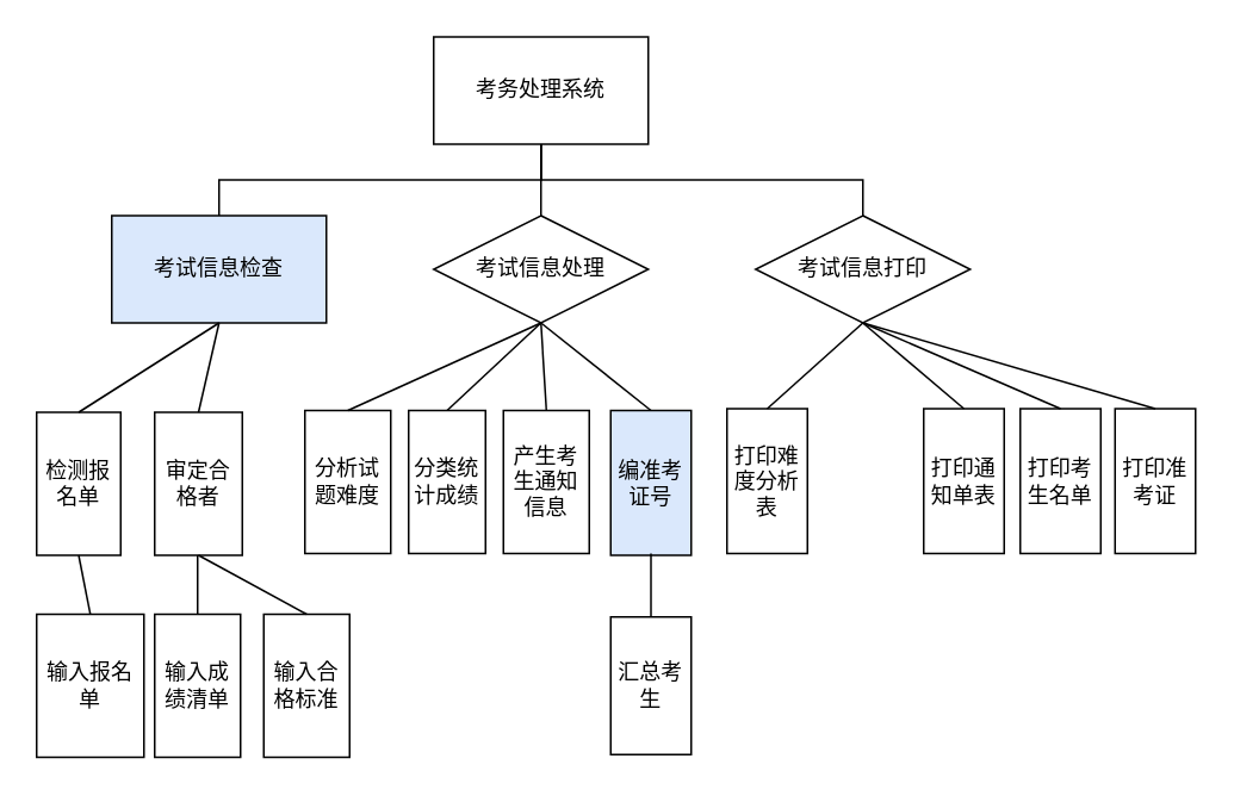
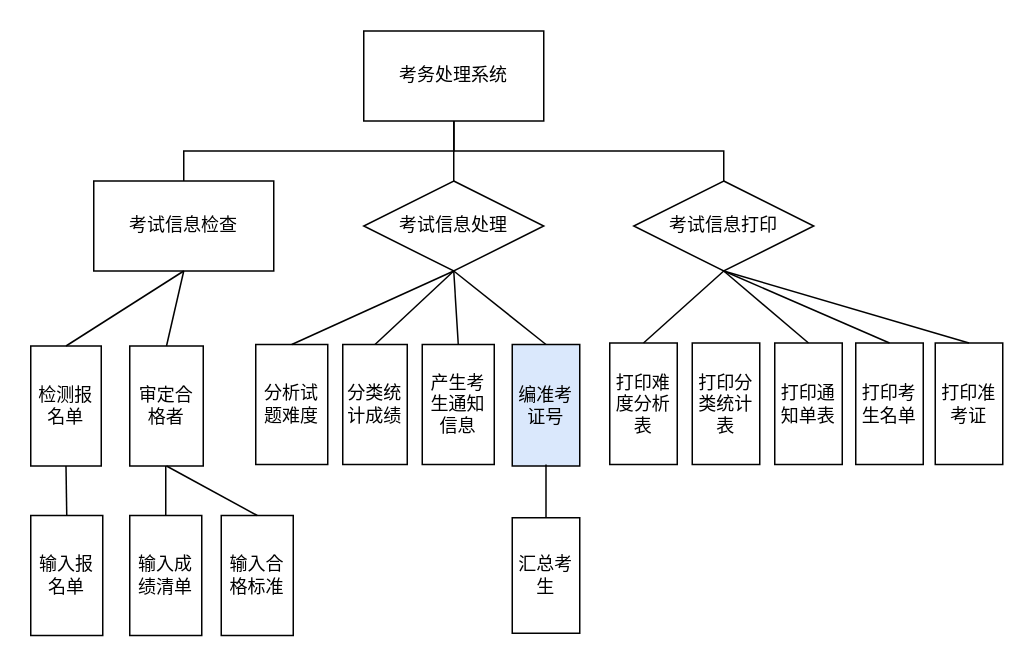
- <mxCell id="3" value="考试信息检查" style="rounded=0;whiteSpace=wrap;html=1;fillColor=#dae8fc;" parent="1" vertex="1"><mxGeometry x="62" y="120" width="120" height="60" as="geometry" /></mxCell>
+ <mxCell id="3" value="考试信息检查" style="rounded=0;whiteSpace=wrap;html=1;" parent="1" vertex="1"><mxGeometry x="62" y="120" width="120" height="60" as="geometry" /></mxCell>
+ <mxCell id="22" value="打印分类统计表" style="rounded=0;whiteSpace=wrap;html=1;" parent="1" vertex="1"><mxGeometry x="461" y="228" width="45" height="81" as="geometry" /></mxCell>
- <mxCell id="36" value="输入报名单" style="rounded=0;whiteSpace=wrap;html=1;" parent="1" vertex="1"><mxGeometry x="20" y="343" width="60" height="80" as="geometry" /></mxCell>
+ <mxCell id="36" value="输入报名单" style="rounded=0;whiteSpace=wrap;html=1;" parent="1" vertex="1"><mxGeometry x="20" y="343" width="48" height="80" as="geometry" /></mxCell>
